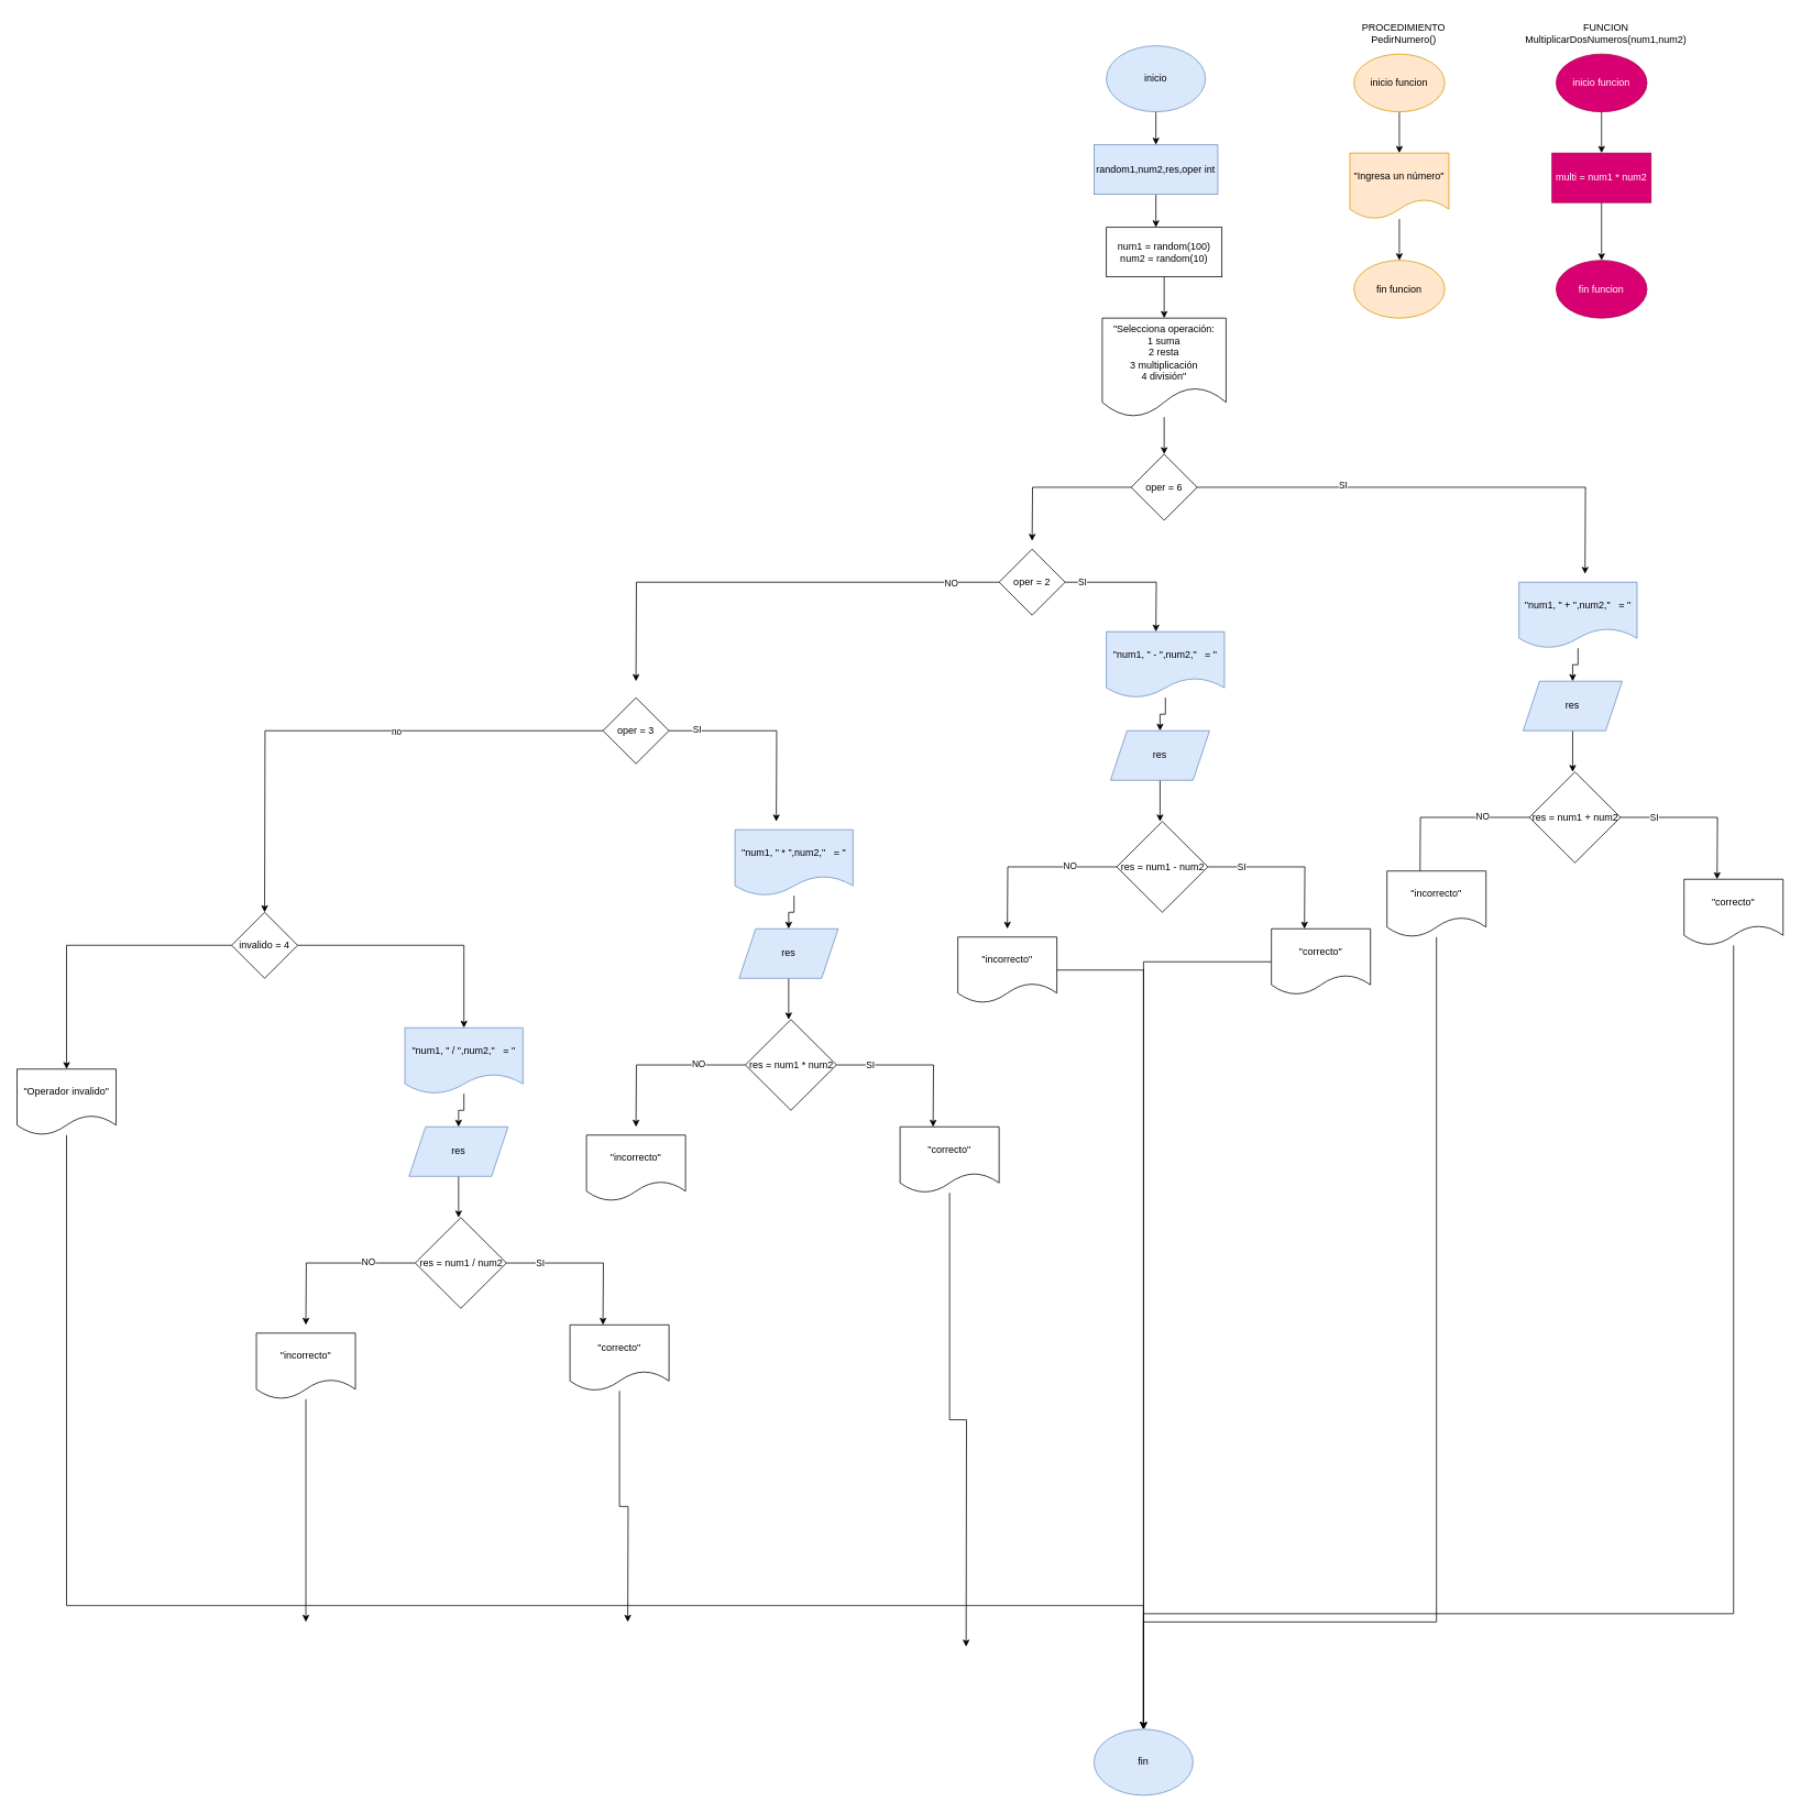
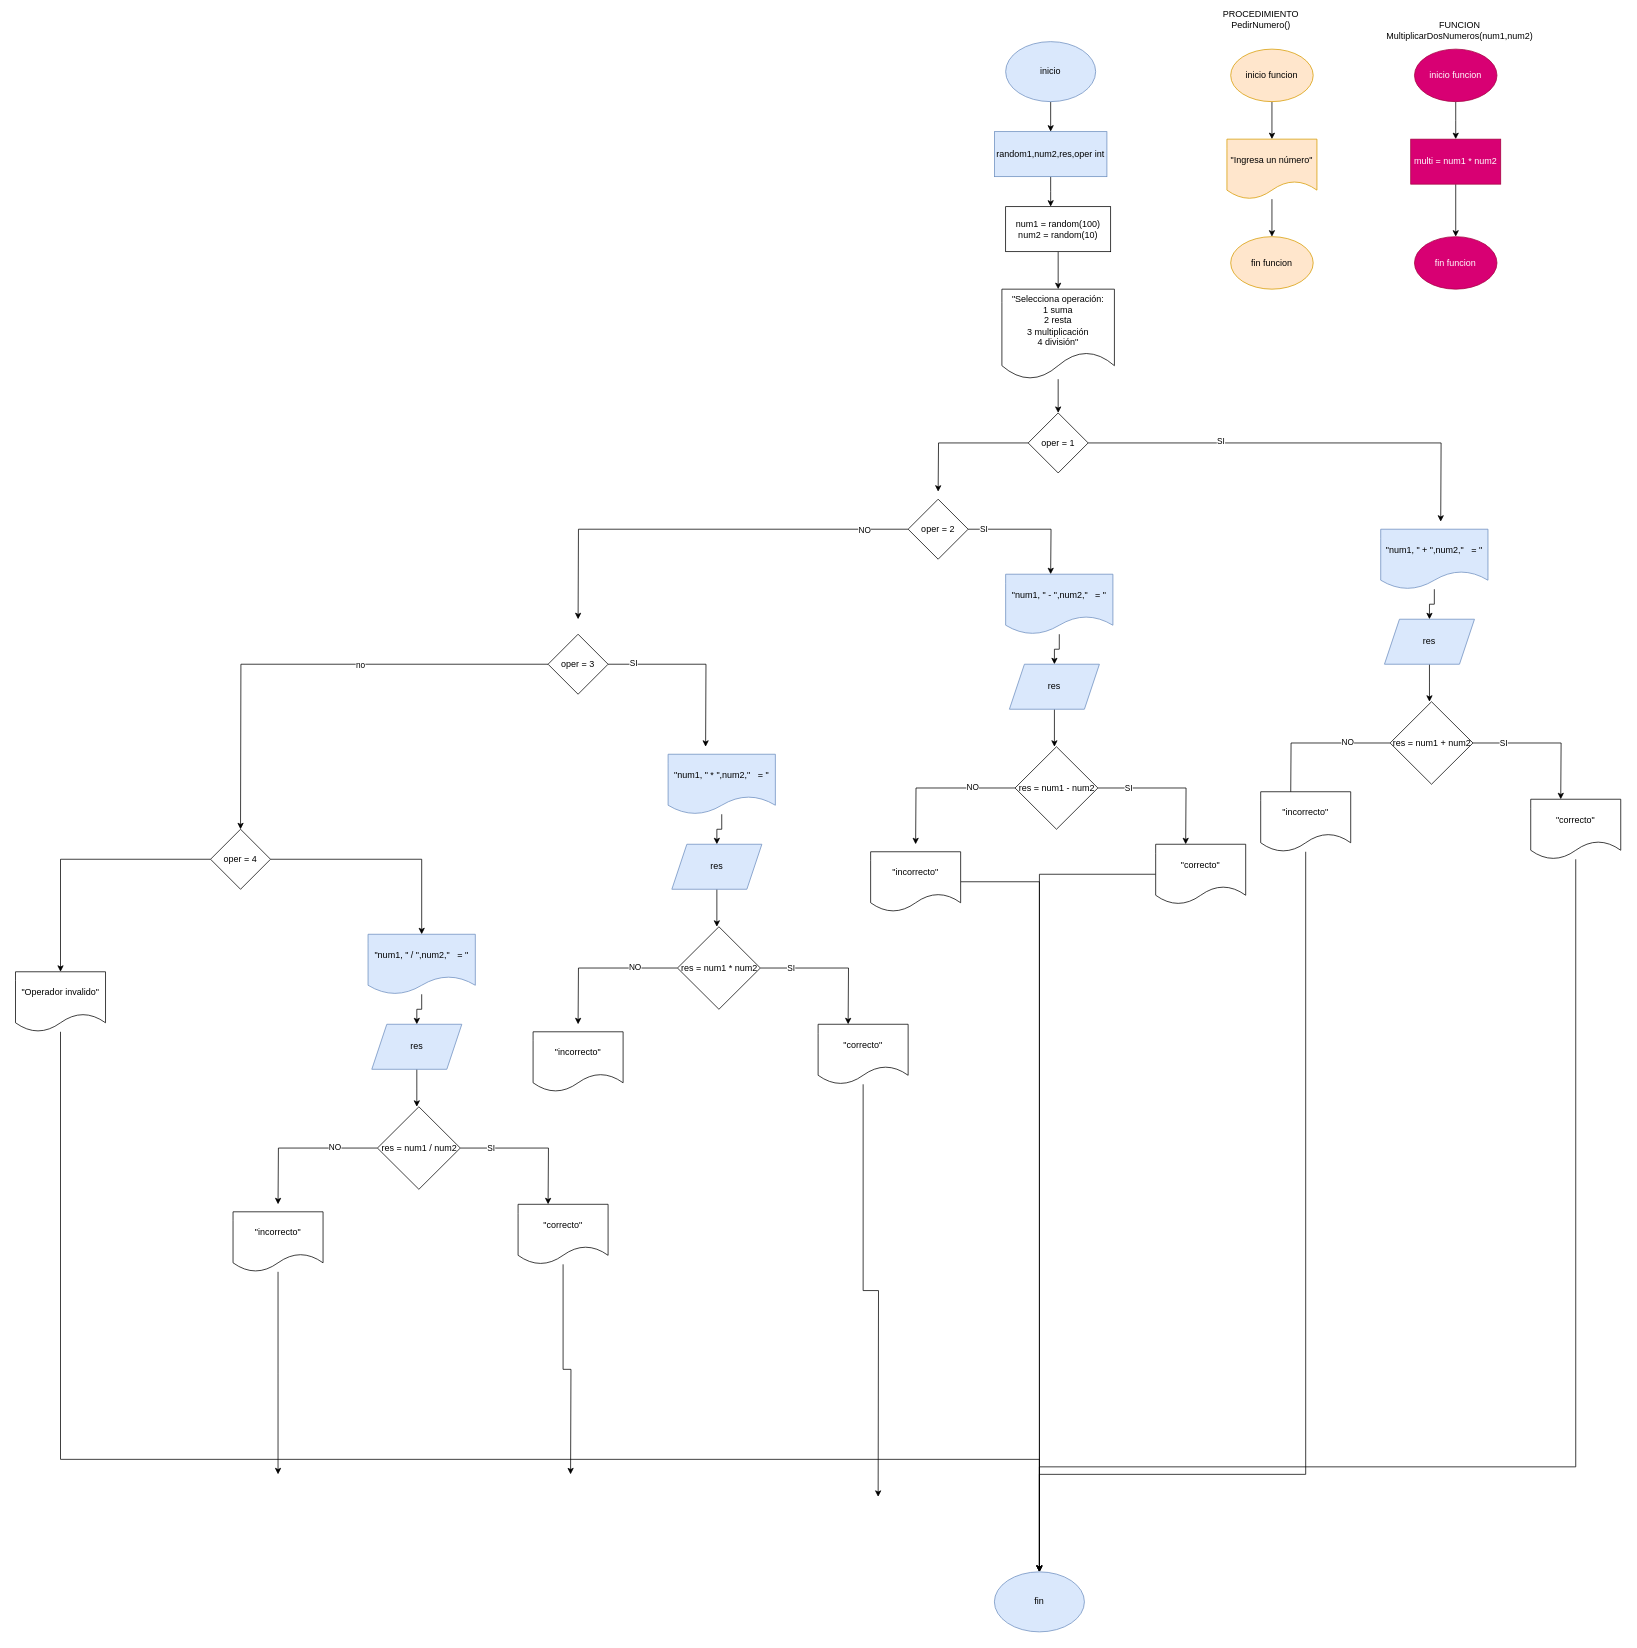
- <mxCell id="16" value="PROCEDIMIENTO&lt;br&gt;PedirNumero()" style="text;html=1;align=center;verticalAlign=middle;resizable=0;points=[];autosize=1;strokeColor=none;fillColor=none;" parent="1" vertex="1"><mxGeometry x="1640" y="20" width="120" height="40" as="geometry" /></mxCell>
+ <mxCell id="16" value="PROCEDIMIENTO&lt;br&gt;PedirNumero()" style="text;html=1;align=center;verticalAlign=middle;resizable=0;points=[];autosize=1;strokeColor=none;fillColor=none;" parent="1" vertex="1"><mxGeometry x="1620" y="5" width="120" height="40" as="geometry" /></mxCell>
- <mxCell id="39" value="oper = 6" style="rhombus;whiteSpace=wrap;html=1;" vertex="1" parent="1"><mxGeometry x="1370" y="550" width="80" height="80" as="geometry" /></mxCell>
+ <mxCell id="39" value="oper = 1" style="rhombus;whiteSpace=wrap;html=1;" vertex="1" parent="1"><mxGeometry x="1370" y="550" width="80" height="80" as="geometry" /></mxCell>
- <mxCell id="77" value="invalido = 4" style="rhombus;whiteSpace=wrap;html=1;" vertex="1" parent="1"><mxGeometry x="280" y="1105" width="80" height="80" as="geometry" /></mxCell>
+ <mxCell id="77" value="oper = 4" style="rhombus;whiteSpace=wrap;html=1;" vertex="1" parent="1"><mxGeometry x="280" y="1105" width="80" height="80" as="geometry" /></mxCell>
